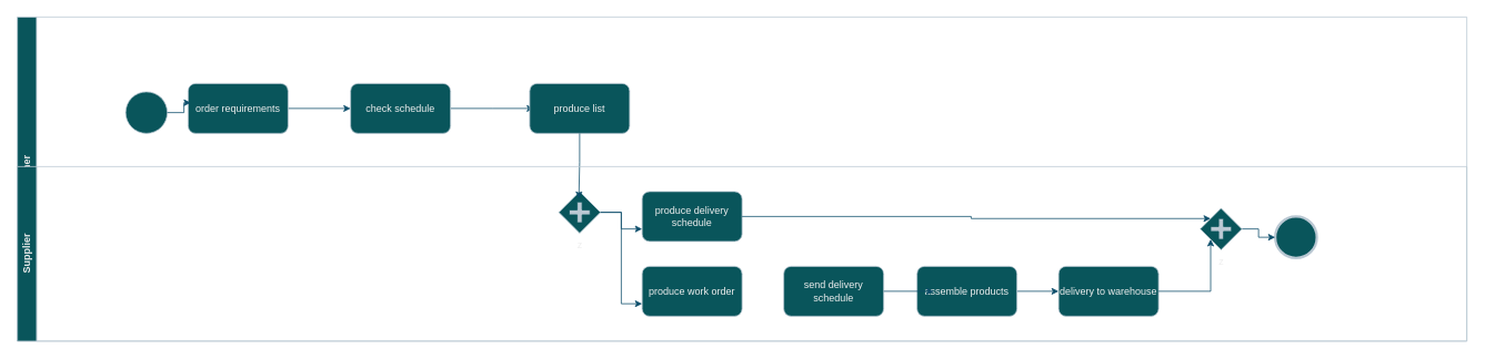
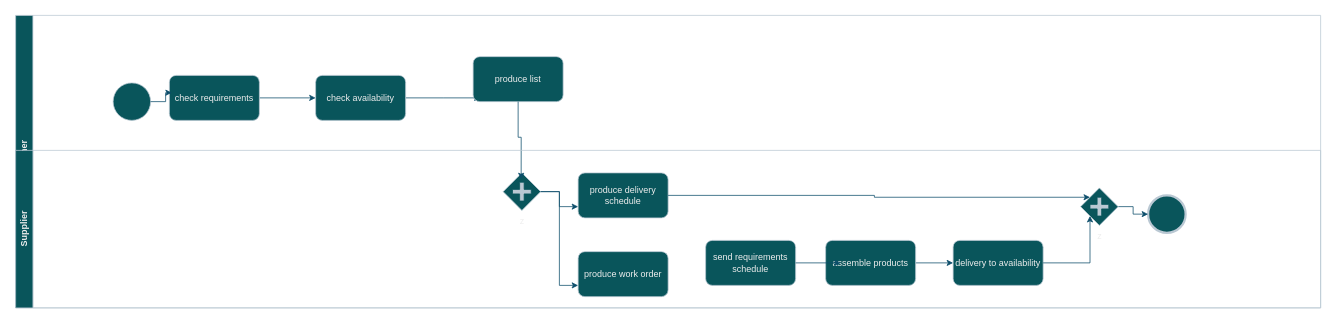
- <mxCell id="5" value="order requirements" style="rounded=1;whiteSpace=wrap;html=1;labelBackgroundColor=none;fillColor=#09555B;strokeColor=#BAC8D3;fontColor=#EEEEEE;" vertex="1" parent="2"><mxGeometry x="205" y="80" width="120" height="60" as="geometry" /></mxCell>
+ <mxCell id="5" value="check requirements" style="rounded=1;whiteSpace=wrap;html=1;labelBackgroundColor=none;fillColor=#09555B;strokeColor=#BAC8D3;fontColor=#EEEEEE;" vertex="1" parent="2"><mxGeometry x="205" y="80" width="120" height="60" as="geometry" /></mxCell>
- <mxCell id="7" value="check schedule" style="rounded=1;whiteSpace=wrap;html=1;labelBackgroundColor=none;fillColor=#09555B;strokeColor=#BAC8D3;fontColor=#EEEEEE;" vertex="1" parent="2"><mxGeometry x="400" y="80" width="120" height="60" as="geometry" /></mxCell>
+ <mxCell id="7" value="check availability" style="rounded=1;whiteSpace=wrap;html=1;labelBackgroundColor=none;fillColor=#09555B;strokeColor=#BAC8D3;fontColor=#EEEEEE;" vertex="1" parent="2"><mxGeometry x="400" y="80" width="120" height="60" as="geometry" /></mxCell>
- <mxCell id="9" value="produce list" style="rounded=1;whiteSpace=wrap;html=1;labelBackgroundColor=none;fillColor=#09555B;strokeColor=#BAC8D3;fontColor=#EEEEEE;" vertex="1" parent="2"><mxGeometry x="615" y="80" width="120" height="60" as="geometry" /></mxCell>
+ <mxCell id="9" value="produce list" style="rounded=1;whiteSpace=wrap;html=1;labelBackgroundColor=none;fillColor=#09555B;strokeColor=#BAC8D3;fontColor=#EEEEEE;" vertex="1" parent="2"><mxGeometry x="610" y="55" width="120" height="60" as="geometry" /></mxCell>
- <mxCell id="13" value="produce work order" style="rounded=1;whiteSpace=wrap;html=1;labelBackgroundColor=none;fillColor=#09555B;strokeColor=#BAC8D3;fontColor=#EEEEEE;" vertex="1" parent="12"><mxGeometry x="750" y="120" width="120" height="60" as="geometry" /></mxCell>
+ <mxCell id="13" value="produce work order" style="rounded=1;whiteSpace=wrap;html=1;labelBackgroundColor=none;fillColor=#09555B;strokeColor=#BAC8D3;fontColor=#EEEEEE;" vertex="1" parent="12"><mxGeometry x="750" y="135" width="120" height="60" as="geometry" /></mxCell>
- <mxCell id="14" value="send delivery schedule" style="rounded=1;whiteSpace=wrap;html=1;labelBackgroundColor=none;fillColor=#09555B;strokeColor=#BAC8D3;fontColor=#EEEEEE;" vertex="1" parent="12"><mxGeometry x="920" y="120" width="120" height="60" as="geometry" /></mxCell>
+ <mxCell id="14" value="send requirements schedule" style="rounded=1;whiteSpace=wrap;html=1;labelBackgroundColor=none;fillColor=#09555B;strokeColor=#BAC8D3;fontColor=#EEEEEE;" vertex="1" parent="12"><mxGeometry x="920" y="120" width="120" height="60" as="geometry" /></mxCell>
- <mxCell id="18" value="delivery to warehouse" style="rounded=1;whiteSpace=wrap;html=1;labelBackgroundColor=none;fillColor=#09555B;strokeColor=#BAC8D3;fontColor=#EEEEEE;" vertex="1" parent="12"><mxGeometry x="1250" y="120" width="120" height="60" as="geometry" /></mxCell>
+ <mxCell id="18" value="delivery to availability" style="rounded=1;whiteSpace=wrap;html=1;labelBackgroundColor=none;fillColor=#09555B;strokeColor=#BAC8D3;fontColor=#EEEEEE;" vertex="1" parent="12"><mxGeometry x="1250" y="120" width="120" height="60" as="geometry" /></mxCell>
